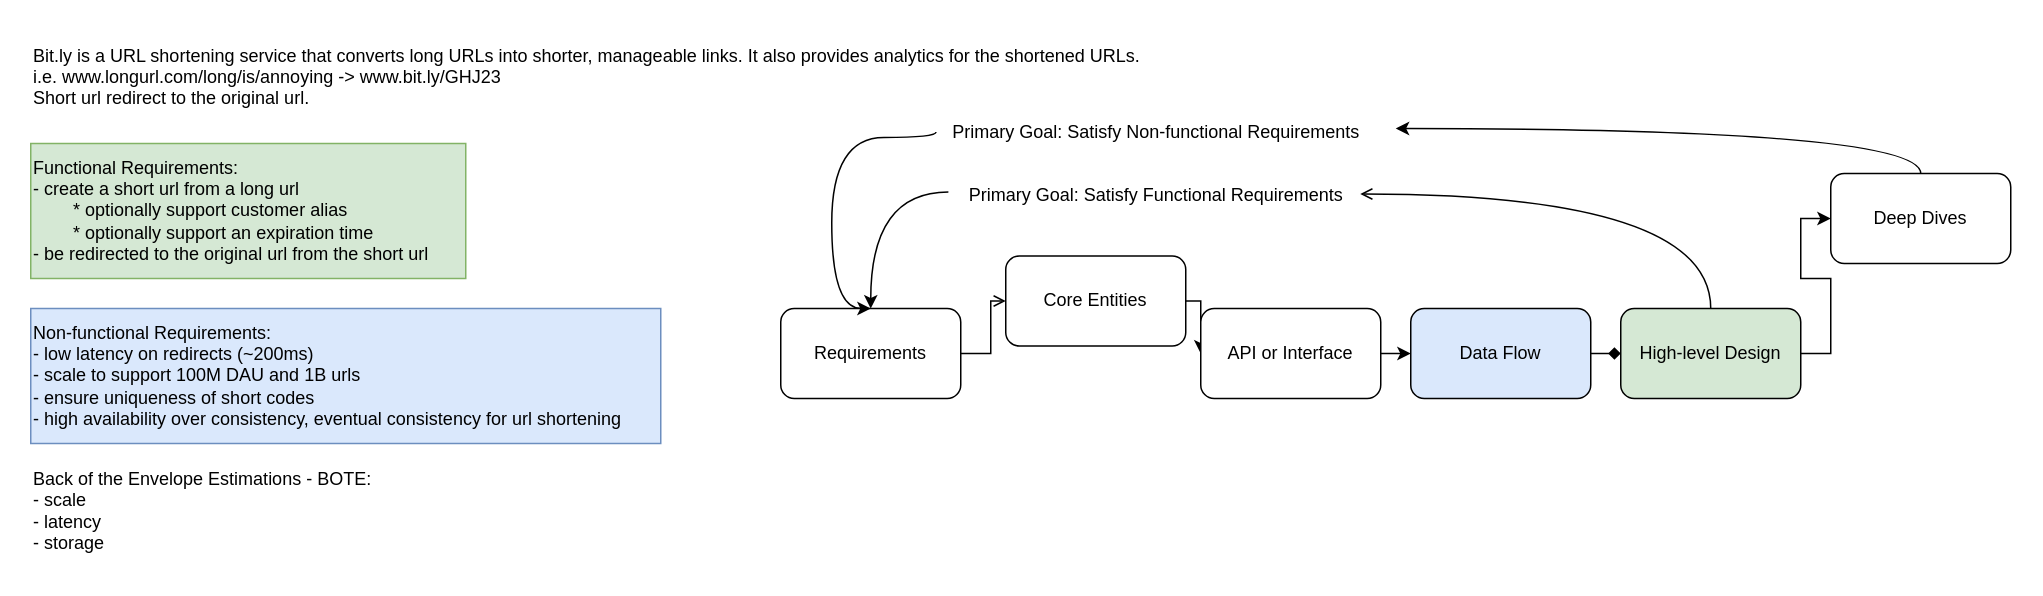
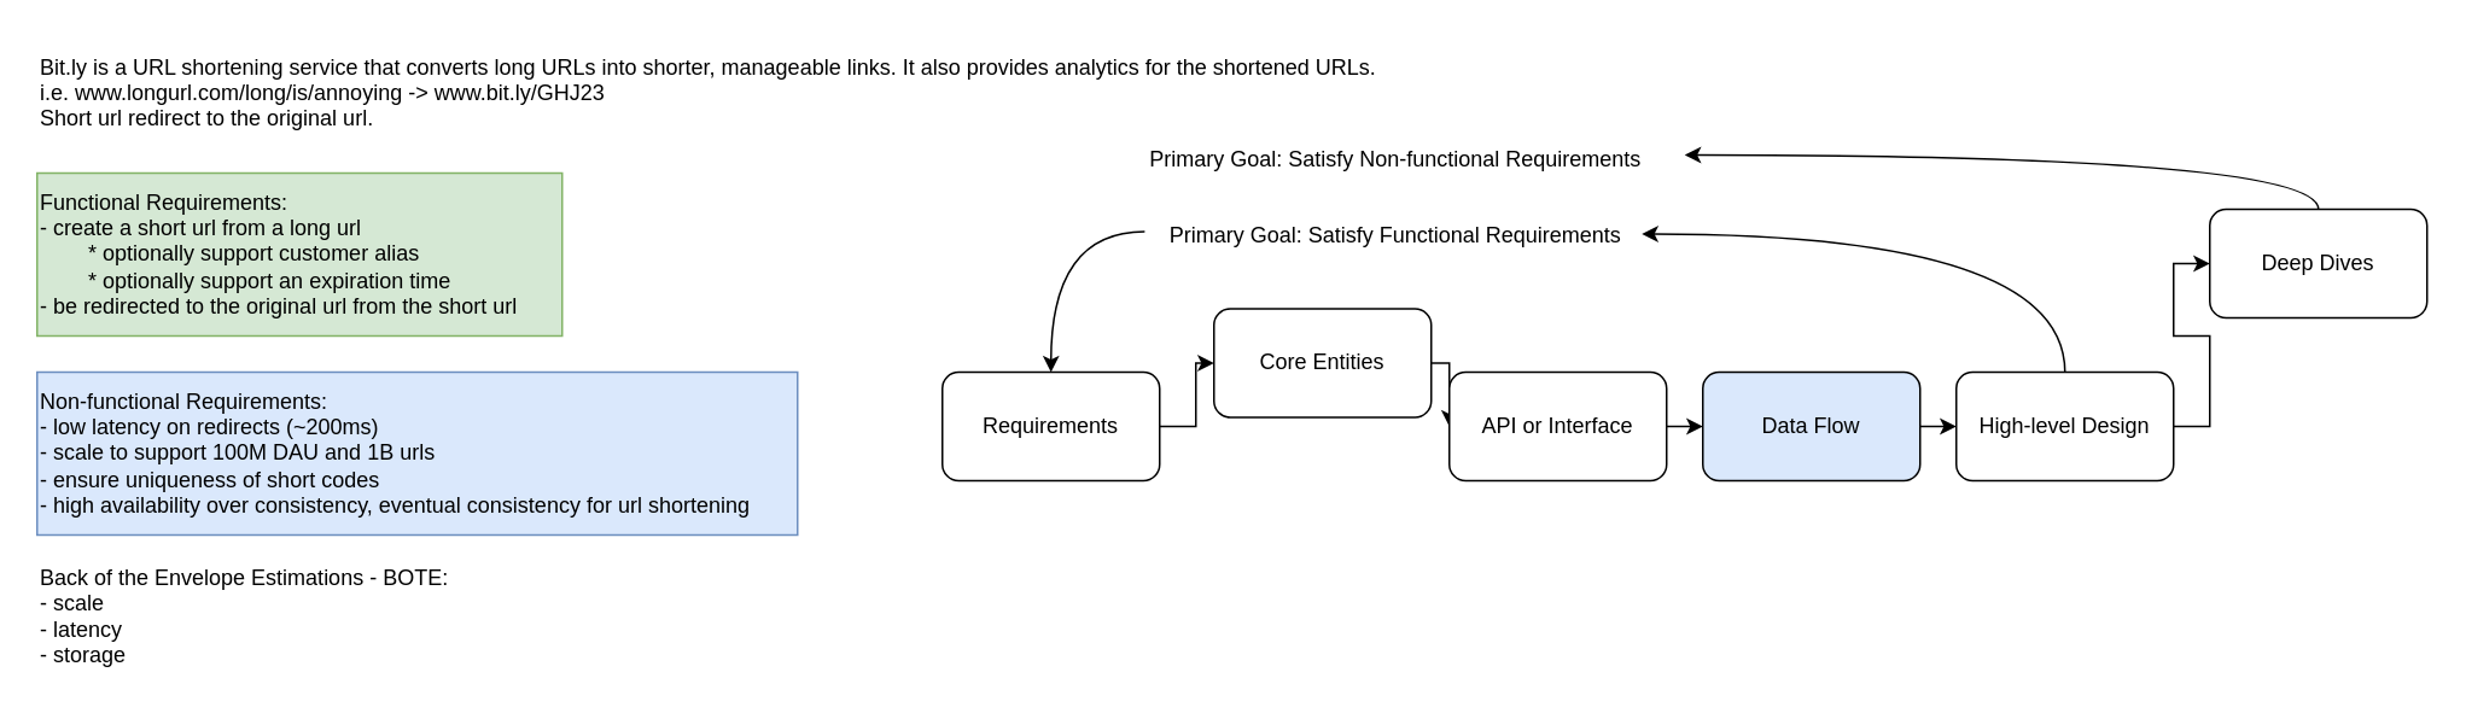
- <mxCell id="20" style="edgeStyle=orthogonalEdgeStyle;rounded=0;orthogonalLoop=1;jettySize=auto;html=1;entryX=0.5;entryY=0;entryDx=0;entryDy=0;curved=1;exitX=-0.005;exitY=0.478;exitDx=0;exitDy=0;exitPerimeter=0;" edge="1" parent="1" source="17" target="7"><mxGeometry relative="1" as="geometry"><mxPoint x="606" y="91" as="sourcePoint" /><mxPoint x="554" y="169" as="targetPoint" /><Array as="points"><mxPoint x="624" y="91" /><mxPoint x="554" y="91" /><mxPoint x="554" y="205" /></Array></mxGeometry></mxCell>
- <mxCell id="21" style="edgeStyle=orthogonalEdgeStyle;rounded=0;orthogonalLoop=1;jettySize=auto;html=1;exitX=0.5;exitY=0;exitDx=0;exitDy=0;entryX=1.005;entryY=0.456;entryDx=0;entryDy=0;entryPerimeter=0;curved=1;endArrow=open;" edge="1" parent="1" source="15" target="19"><mxGeometry relative="1" as="geometry"><Array as="points"><mxPoint x="1140" y="129" /></Array></mxGeometry></mxCell>
+ <mxCell id="21" style="edgeStyle=orthogonalEdgeStyle;rounded=0;orthogonalLoop=1;jettySize=auto;html=1;exitX=0.5;exitY=0;exitDx=0;exitDy=0;entryX=1.005;entryY=0.456;entryDx=0;entryDy=0;entryPerimeter=0;curved=1;" edge="1" parent="1" source="15" target="19"><mxGeometry relative="1" as="geometry"><Array as="points"><mxPoint x="1140" y="129" /></Array></mxGeometry></mxCell>
- <mxCell id="6" style="edgeStyle=orthogonalEdgeStyle;rounded=0;orthogonalLoop=1;jettySize=auto;html=1;exitX=1;exitY=0.5;exitDx=0;exitDy=0;entryX=0;entryY=0.5;entryDx=0;entryDy=0;endArrow=open;" edge="1" parent="1" source="7" target="9"><mxGeometry relative="1" as="geometry" /></mxCell>
+ <mxCell id="6" style="edgeStyle=orthogonalEdgeStyle;rounded=0;orthogonalLoop=1;jettySize=auto;html=1;exitX=1;exitY=0.5;exitDx=0;exitDy=0;entryX=0;entryY=0.5;entryDx=0;entryDy=0;" edge="1" parent="1" source="7" target="9"><mxGeometry relative="1" as="geometry" /></mxCell>
- <mxCell id="12" style="edgeStyle=orthogonalEdgeStyle;rounded=0;orthogonalLoop=1;jettySize=auto;html=1;exitX=1;exitY=0.5;exitDx=0;exitDy=0;entryX=0;entryY=0.5;entryDx=0;entryDy=0;endArrow=diamond;" edge="1" parent="1" source="13" target="15"><mxGeometry relative="1" as="geometry" /></mxCell>
+ <mxCell id="12" style="edgeStyle=orthogonalEdgeStyle;rounded=0;orthogonalLoop=1;jettySize=auto;html=1;exitX=1;exitY=0.5;exitDx=0;exitDy=0;entryX=0;entryY=0.5;entryDx=0;entryDy=0;" edge="1" parent="1" source="13" target="15"><mxGeometry relative="1" as="geometry" /></mxCell>
- <mxCell id="15" value="High-level Design" style="rounded=1;whiteSpace=wrap;html=1;fillColor=#d5e8d4;" vertex="1" parent="1"><mxGeometry x="1080" y="205" width="120" height="60" as="geometry" /></mxCell>
+ <mxCell id="15" value="High-level Design" style="rounded=1;whiteSpace=wrap;html=1;" vertex="1" parent="1"><mxGeometry x="1080" y="205" width="120" height="60" as="geometry" /></mxCell>
